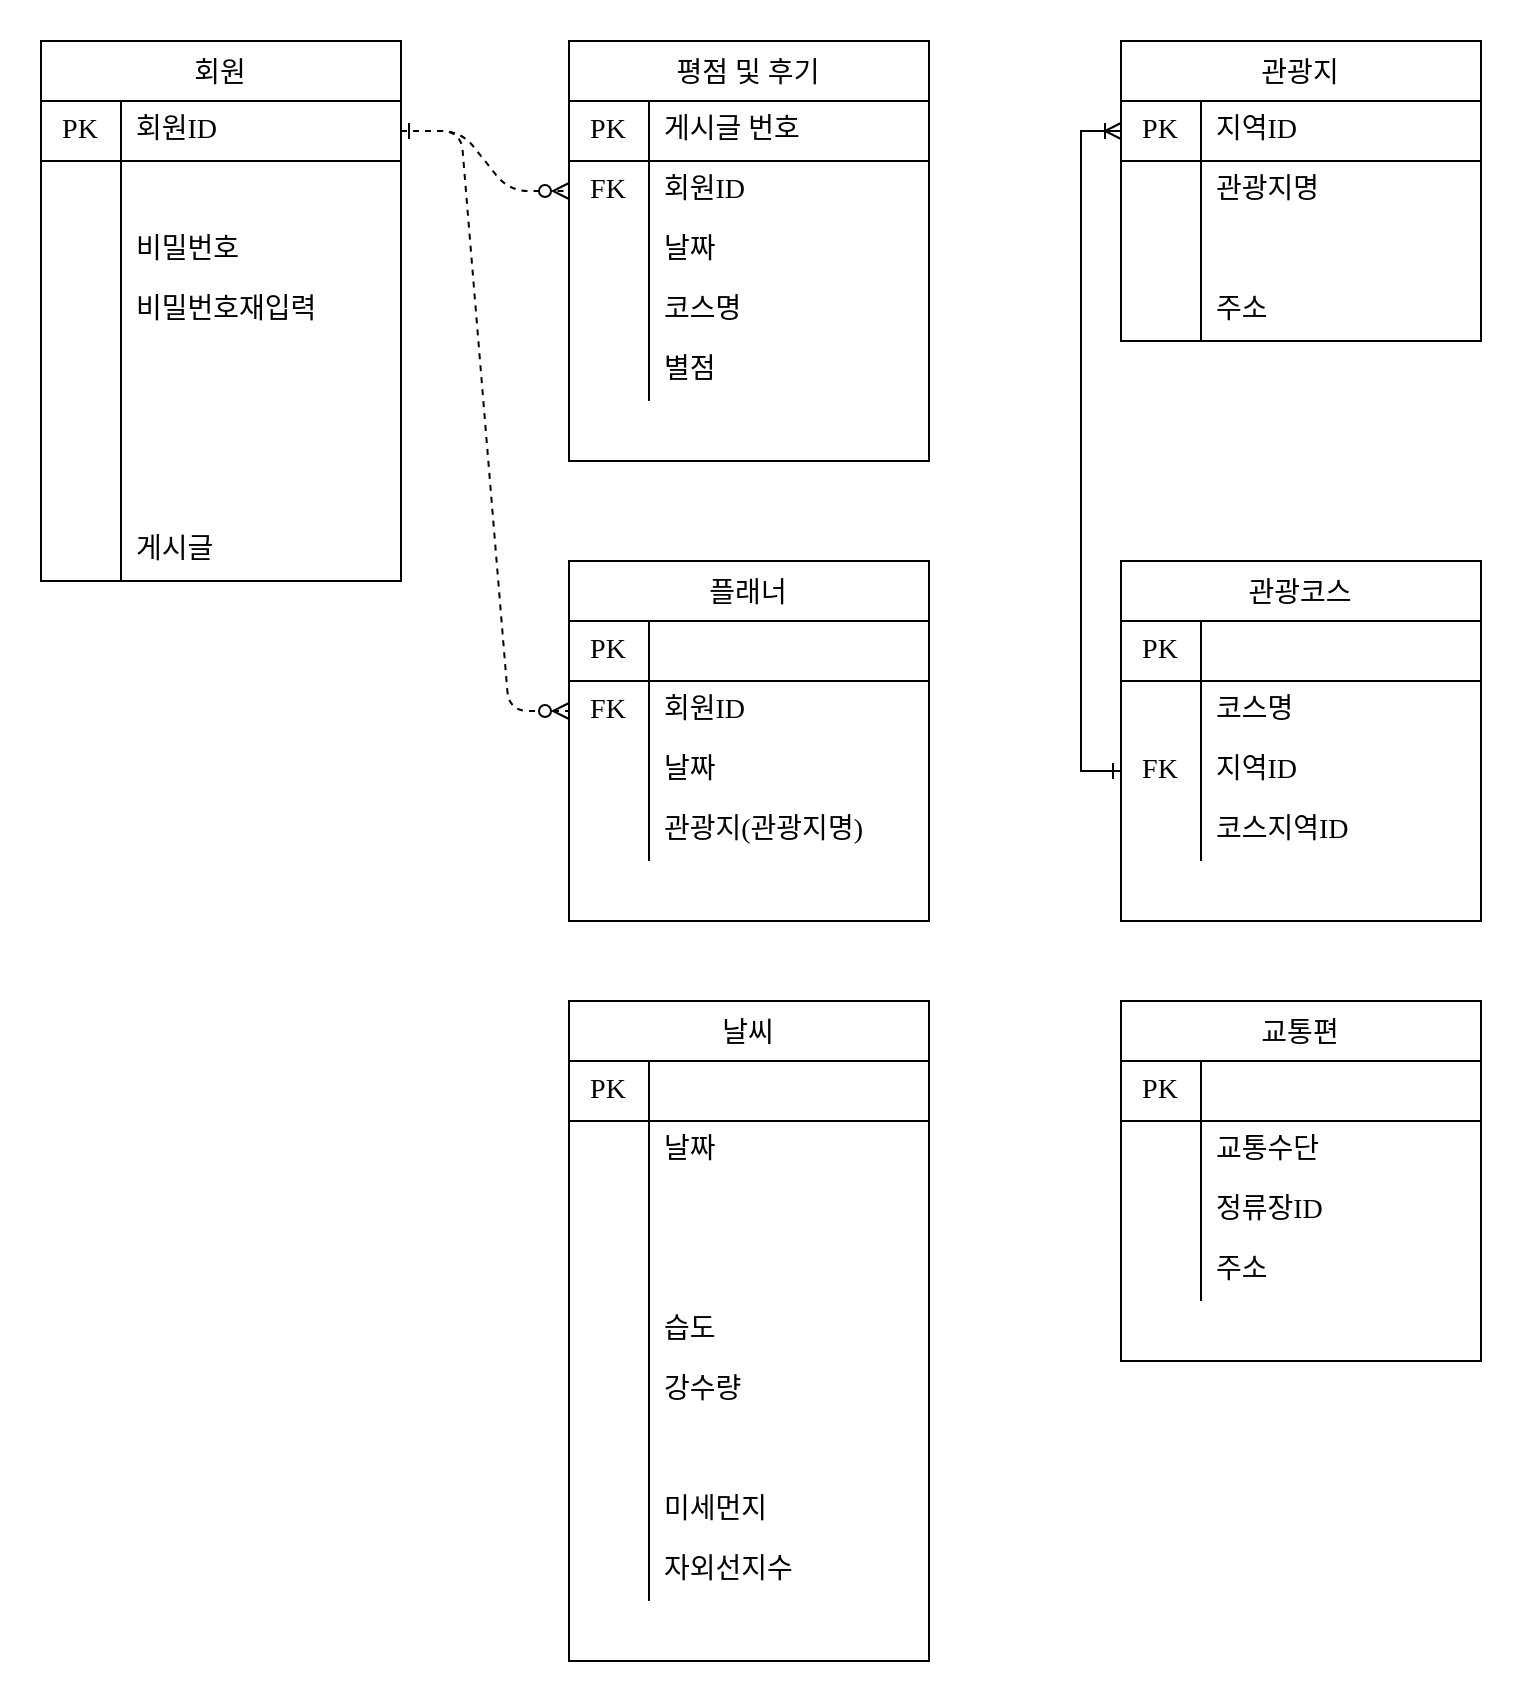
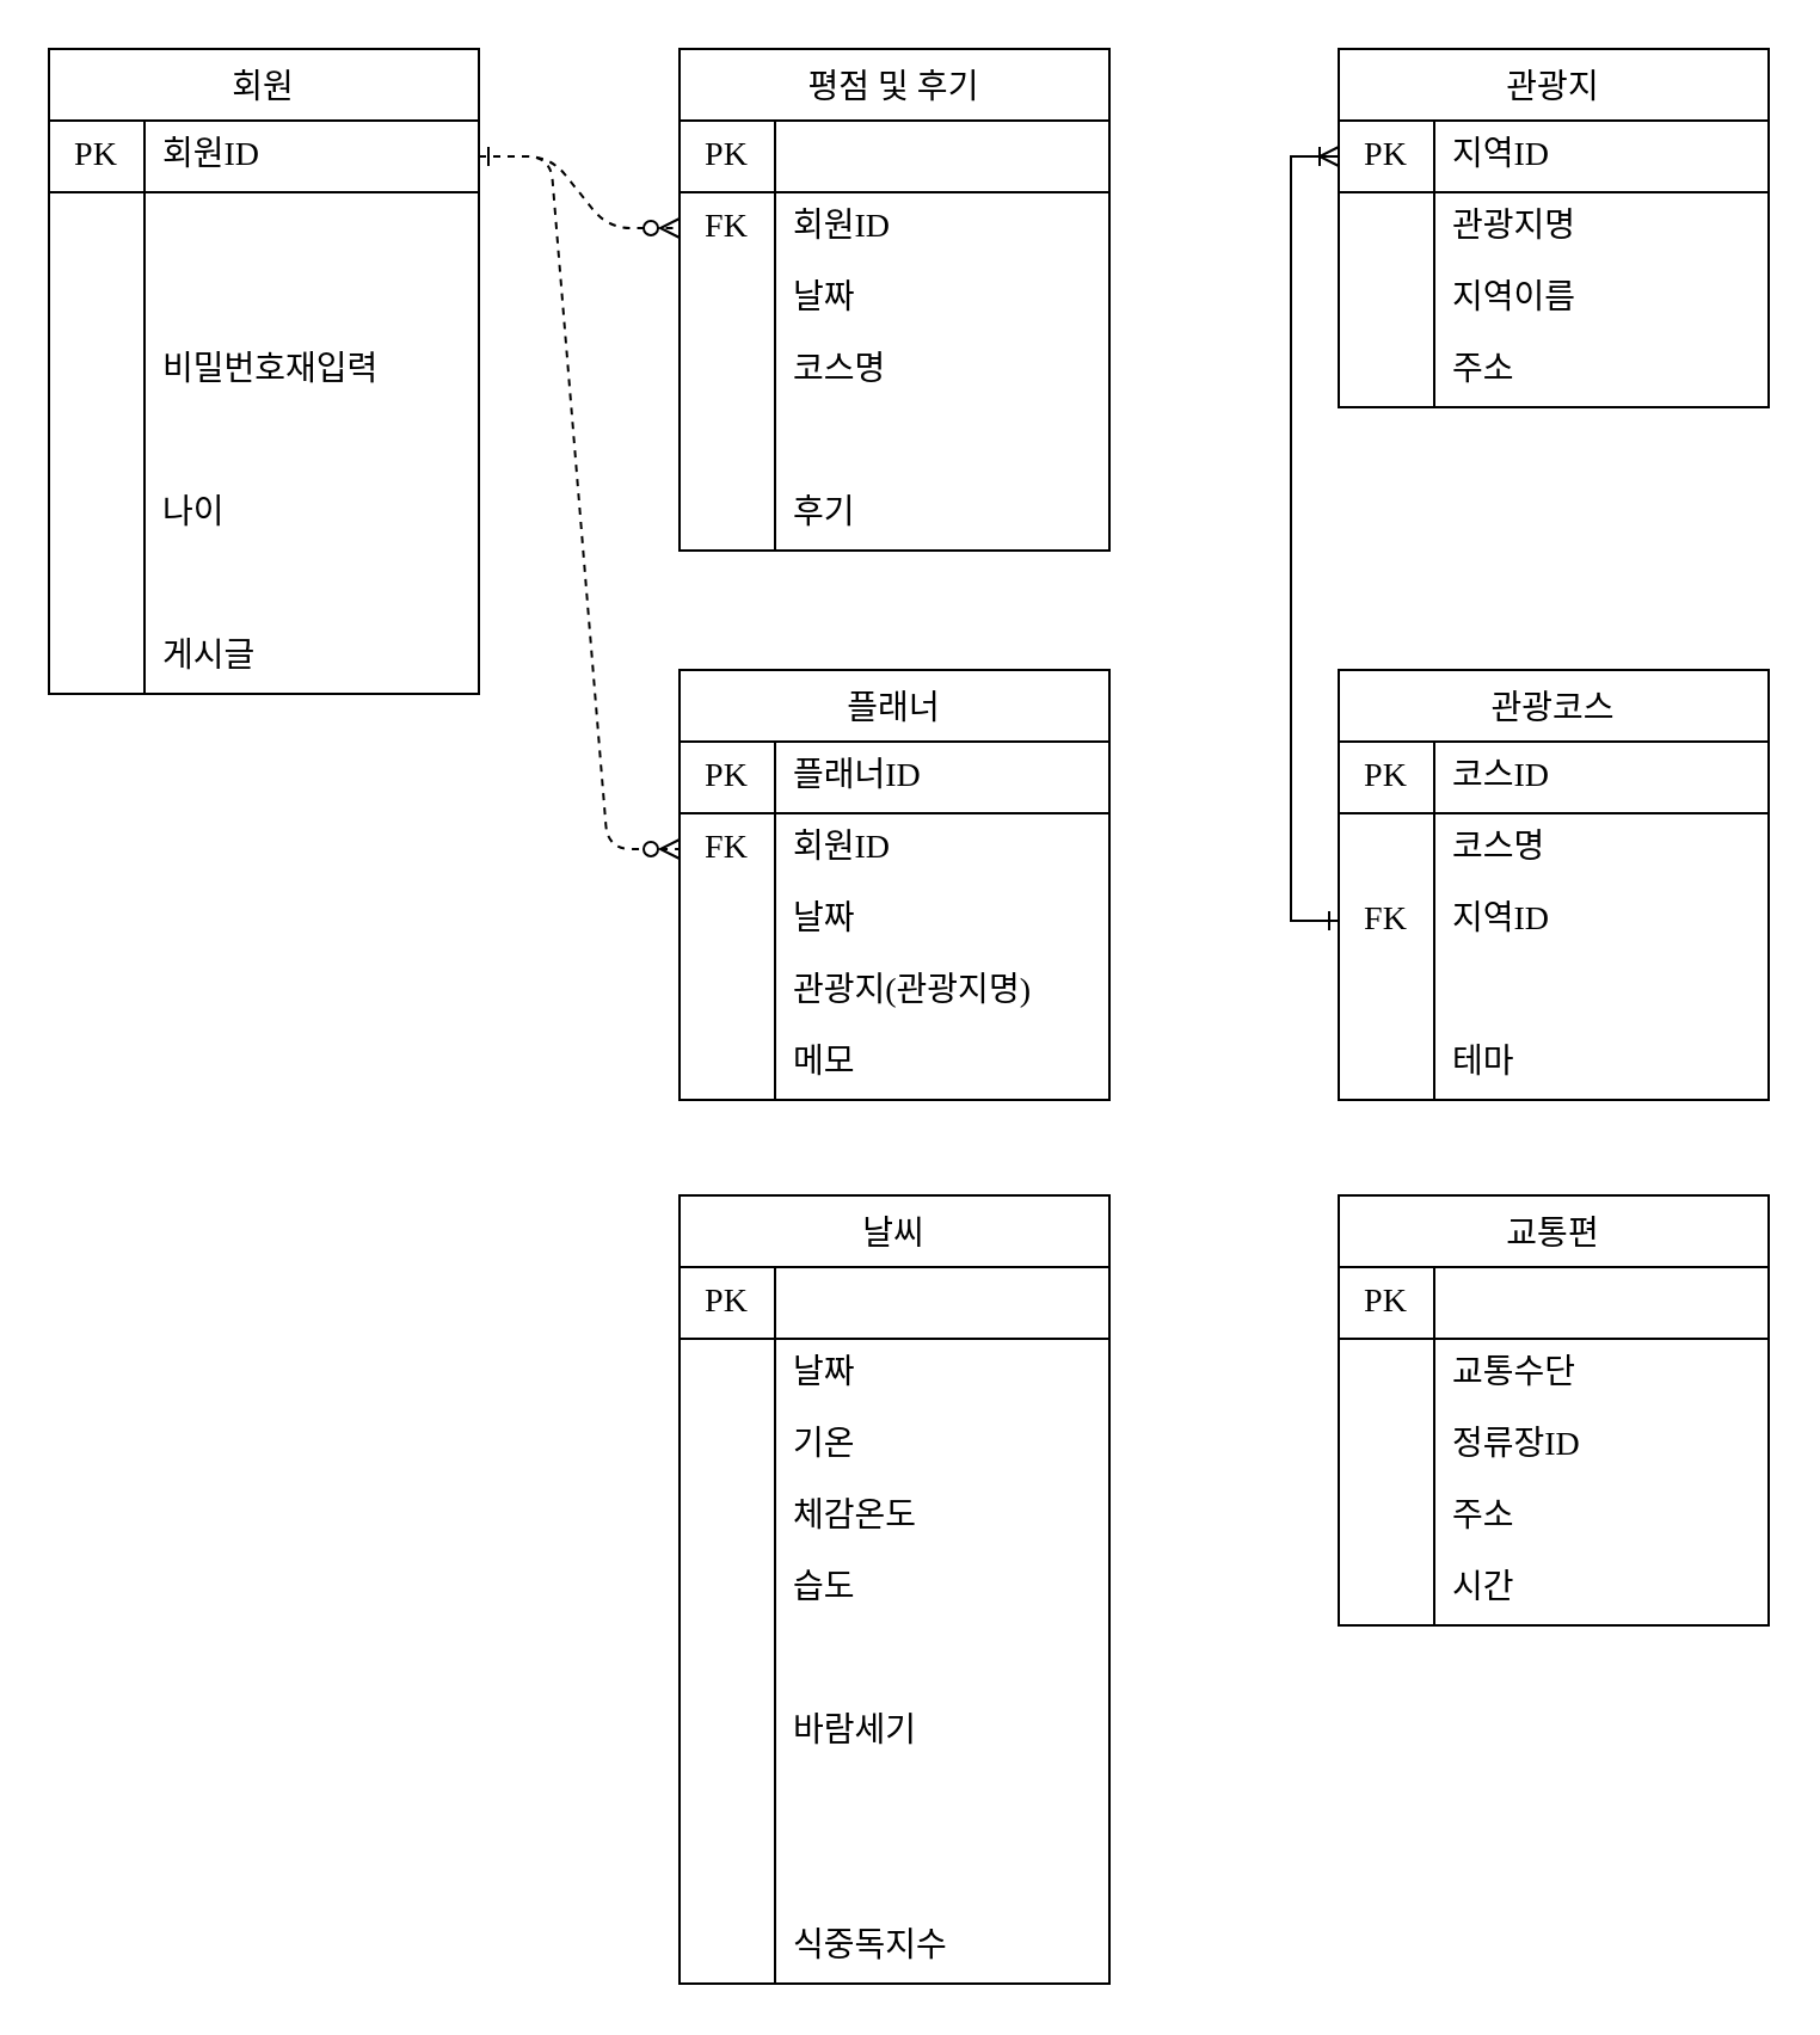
- <mxCell id="119" value="게시글 번호" style="shape=partialRectangle;html=1;whiteSpace=wrap;connectable=0;fillColor=none;top=0;left=0;bottom=0;right=0;align=left;spacingLeft=6;overflow=hidden;pointerEvents=1;fontFamily=Georgia;fontStyle=0;fontSize=14;" vertex="1" parent="117"><mxGeometry x="40" width="140" height="30" as="geometry" /></mxCell>
- <mxCell id="10" value="비밀번호" style="shape=partialRectangle;html=1;whiteSpace=wrap;connectable=0;fillColor=none;top=0;left=0;bottom=0;right=0;align=left;spacingLeft=6;overflow=hidden;pointerEvents=1;fontFamily=Georgia;fontStyle=0;fontSize=14;" parent="8" vertex="1"><mxGeometry x="40" width="140" height="30" as="geometry" /></mxCell>
+ <mxCell id="33" value="지역이름" style="shape=partialRectangle;html=1;whiteSpace=wrap;connectable=0;fillColor=none;top=0;left=0;bottom=0;right=0;align=left;spacingLeft=6;overflow=hidden;pointerEvents=1;fontFamily=Georgia;fontStyle=0;fontSize=14;" vertex="1" parent="31"><mxGeometry x="40" width="140" height="30" as="geometry" /></mxCell>
- <mxCell id="131" value="별점" style="shape=partialRectangle;html=1;whiteSpace=wrap;connectable=0;fillColor=none;top=0;left=0;bottom=0;right=0;align=left;spacingLeft=6;overflow=hidden;pointerEvents=1;fontFamily=Georgia;fontStyle=0;fontSize=14;" vertex="1" parent="129"><mxGeometry x="40" width="140" height="30" as="geometry" /></mxCell>
+ <mxCell id="18" value="나이" style="shape=partialRectangle;html=1;whiteSpace=wrap;connectable=0;fillColor=none;top=0;left=0;bottom=0;right=0;align=left;spacingLeft=6;overflow=hidden;pointerEvents=1;fontFamily=Georgia;fontStyle=0;fontSize=14;" vertex="1" parent="16"><mxGeometry x="40" width="140" height="30" as="geometry" /></mxCell>
+ <mxCell id="134" value="후기" style="shape=partialRectangle;html=1;whiteSpace=wrap;connectable=0;fillColor=none;top=0;left=0;bottom=0;right=0;align=left;spacingLeft=6;overflow=hidden;pointerEvents=1;fontFamily=Georgia;fontStyle=0;fontSize=14;" vertex="1" parent="132"><mxGeometry x="40" width="140" height="30" as="geometry" /></mxCell>
+ <mxCell id="40" value="플래너ID" style="shape=partialRectangle;html=1;whiteSpace=wrap;connectable=0;fillColor=none;top=0;left=0;bottom=0;right=0;align=left;spacingLeft=6;overflow=hidden;pointerEvents=1;fontFamily=Georgia;fontStyle=0;fontSize=14;" vertex="1" parent="38"><mxGeometry x="40" width="140" height="30" as="geometry" /></mxCell>
+ <mxCell id="72" value="코스ID" style="shape=partialRectangle;html=1;whiteSpace=wrap;connectable=0;fillColor=none;top=0;left=0;bottom=0;right=0;align=left;spacingLeft=6;overflow=hidden;pointerEvents=1;fontFamily=Georgia;fontStyle=0;fontSize=14;" vertex="1" parent="70"><mxGeometry x="40" width="140" height="30" as="geometry" /></mxCell>
- <mxCell id="81" value="코스지역ID" style="shape=partialRectangle;html=1;whiteSpace=wrap;connectable=0;fillColor=none;top=0;left=0;bottom=0;right=0;align=left;spacingLeft=6;overflow=hidden;pointerEvents=1;fontFamily=Georgia;fontStyle=0;fontSize=14;" vertex="1" parent="79"><mxGeometry x="40" width="140" height="30" as="geometry" /></mxCell>
+ <mxCell id="52" value="메모" style="shape=partialRectangle;html=1;whiteSpace=wrap;connectable=0;fillColor=none;top=0;left=0;bottom=0;right=0;align=left;spacingLeft=6;overflow=hidden;pointerEvents=1;fontFamily=Georgia;fontStyle=0;fontSize=14;" vertex="1" parent="50"><mxGeometry x="40" width="140" height="30" as="geometry" /></mxCell>
+ <mxCell id="84" value="테마" style="shape=partialRectangle;html=1;whiteSpace=wrap;connectable=0;fillColor=none;top=0;left=0;bottom=0;right=0;align=left;spacingLeft=6;overflow=hidden;pointerEvents=1;fontFamily=Georgia;fontStyle=0;fontSize=14;" vertex="1" parent="82"><mxGeometry x="40" width="140" height="30" as="geometry" /></mxCell>
+ <mxCell id="94" value="기온" style="shape=partialRectangle;html=1;whiteSpace=wrap;connectable=0;fillColor=none;top=0;left=0;bottom=0;right=0;align=left;spacingLeft=6;overflow=hidden;pointerEvents=1;fontFamily=Georgia;fontStyle=0;fontSize=14;" vertex="1" parent="92"><mxGeometry x="40" width="140" height="30" as="geometry" /></mxCell>
+ <mxCell id="97" value="체감온도" style="shape=partialRectangle;html=1;whiteSpace=wrap;connectable=0;fillColor=none;top=0;left=0;bottom=0;right=0;align=left;spacingLeft=6;overflow=hidden;pointerEvents=1;fontFamily=Georgia;fontStyle=0;fontSize=14;" vertex="1" parent="95"><mxGeometry x="40" width="140" height="30" as="geometry" /></mxCell>
+ <mxCell id="68" value="시간" style="shape=partialRectangle;html=1;whiteSpace=wrap;connectable=0;fillColor=none;top=0;left=0;bottom=0;right=0;align=left;spacingLeft=6;overflow=hidden;pointerEvents=1;fontFamily=Georgia;fontStyle=0;fontSize=14;" vertex="1" parent="66"><mxGeometry x="40" width="140" height="30" as="geometry" /></mxCell>
- <mxCell id="103" value="강수량" style="shape=partialRectangle;html=1;whiteSpace=wrap;connectable=0;fillColor=none;top=0;left=0;bottom=0;right=0;align=left;spacingLeft=6;overflow=hidden;pointerEvents=1;fontFamily=Georgia;fontStyle=0;fontSize=14;" vertex="1" parent="101"><mxGeometry x="40" width="140" height="30" as="geometry" /></mxCell>
+ <mxCell id="106" value="바람세기" style="shape=partialRectangle;html=1;whiteSpace=wrap;connectable=0;fillColor=none;top=0;left=0;bottom=0;right=0;align=left;spacingLeft=6;overflow=hidden;pointerEvents=1;fontFamily=Georgia;fontStyle=0;fontSize=14;" vertex="1" parent="104"><mxGeometry x="40" width="140" height="30" as="geometry" /></mxCell>
- <mxCell id="109" value="미세먼지" style="shape=partialRectangle;html=1;whiteSpace=wrap;connectable=0;fillColor=none;top=0;left=0;bottom=0;right=0;align=left;spacingLeft=6;overflow=hidden;pointerEvents=1;fontFamily=Georgia;fontStyle=0;fontSize=14;" vertex="1" parent="107"><mxGeometry x="40" width="140" height="30" as="geometry" /></mxCell>
- <mxCell id="112" value="자외선지수" style="shape=partialRectangle;html=1;whiteSpace=wrap;connectable=0;fillColor=none;top=0;left=0;bottom=0;right=0;align=left;spacingLeft=6;overflow=hidden;pointerEvents=1;fontFamily=Georgia;fontStyle=0;fontSize=14;" vertex="1" parent="110"><mxGeometry x="40" width="140" height="30" as="geometry" /></mxCell>
+ <mxCell id="115" value="식중독지수" style="shape=partialRectangle;html=1;whiteSpace=wrap;connectable=0;fillColor=none;top=0;left=0;bottom=0;right=0;align=left;spacingLeft=6;overflow=hidden;pointerEvents=1;fontFamily=Georgia;fontStyle=0;fontSize=14;" vertex="1" parent="113"><mxGeometry x="40" width="140" height="30" as="geometry" /></mxCell>
